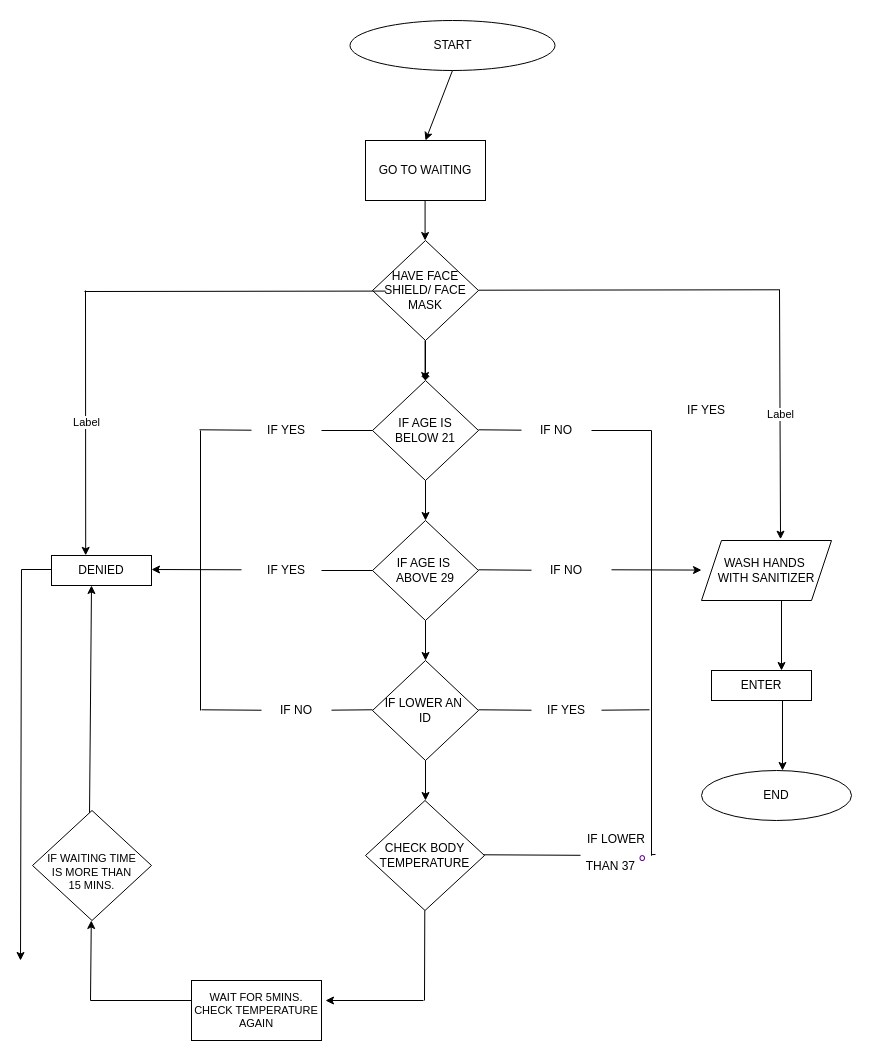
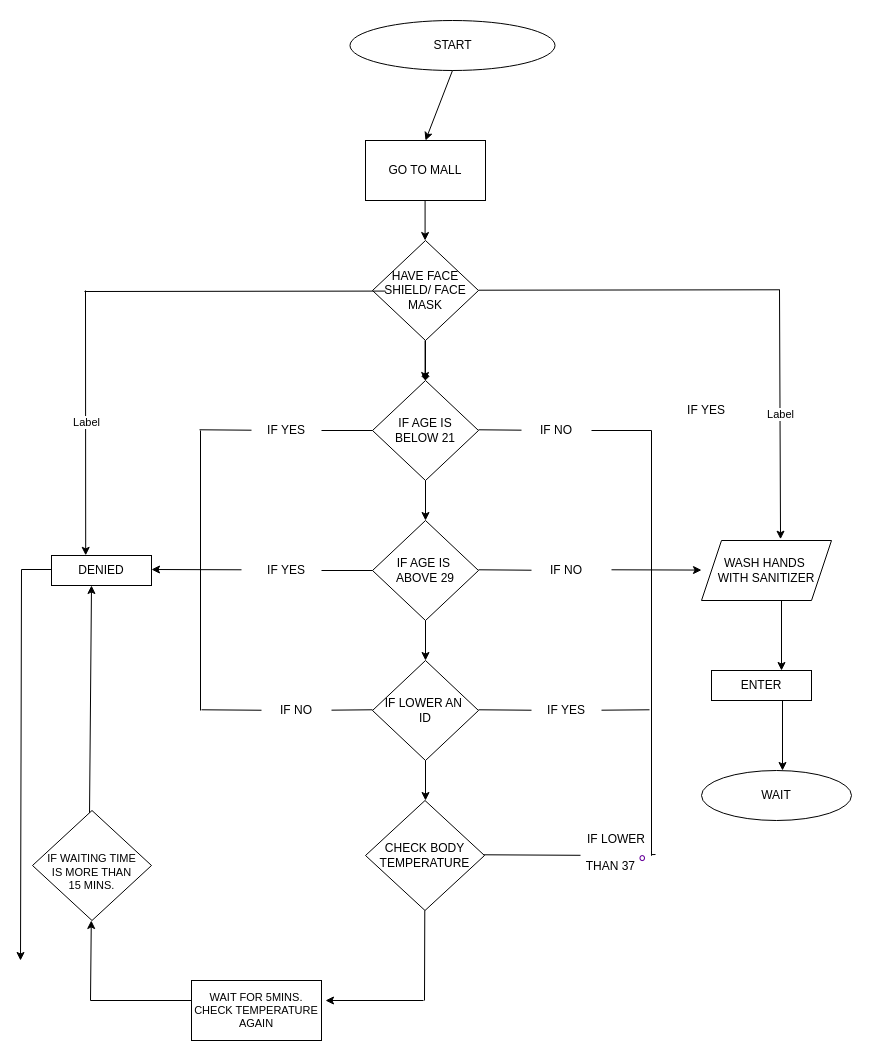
- <mxCell id="6" value="GO TO WAITING" style="rounded=0;whiteSpace=wrap;html=1;" vertex="1" parent="1"><mxGeometry x="365" y="140" width="120" height="60" as="geometry" /></mxCell>
+ <mxCell id="6" value="GO TO MALL" style="rounded=0;whiteSpace=wrap;html=1;" vertex="1" parent="1"><mxGeometry x="365" y="140" width="120" height="60" as="geometry" /></mxCell>
- <mxCell id="53" value="END" style="ellipse;whiteSpace=wrap;html=1;" vertex="1" parent="1"><mxGeometry x="701" y="770" width="150" height="50" as="geometry" /></mxCell>
+ <mxCell id="53" value="WAIT" style="ellipse;whiteSpace=wrap;html=1;" vertex="1" parent="1"><mxGeometry x="701" y="770" width="150" height="50" as="geometry" /></mxCell>
